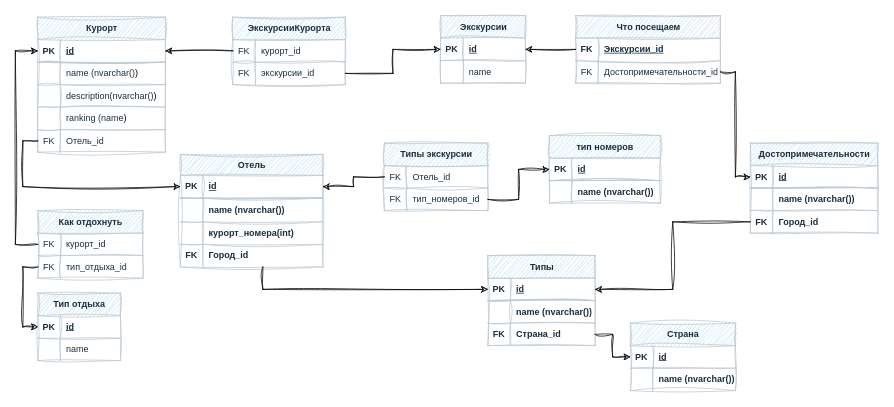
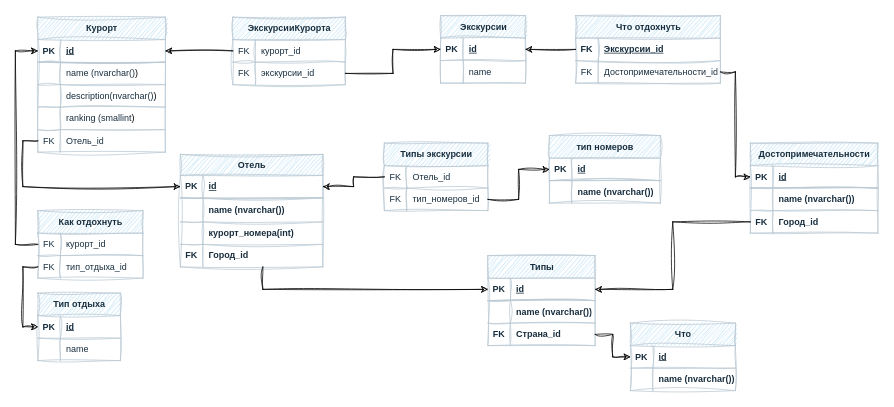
- <mxCell id="77" value="Что посещаем" style="shape=table;startSize=30;container=1;collapsible=1;childLayout=tableLayout;fixedRows=1;rowLines=0;fontStyle=1;align=center;resizeLast=1;html=1;labelBackgroundColor=none;fillColor=#B1DDF0;strokeColor=#BAC8D3;fontColor=#182E3E;sketch=1;curveFitting=1;jiggle=2;" vertex="1" parent="1"><mxGeometry x="767" y="20" width="193" height="90" as="geometry" /></mxCell>
+ <mxCell id="77" value="Что отдохнуть" style="shape=table;startSize=30;container=1;collapsible=1;childLayout=tableLayout;fixedRows=1;rowLines=0;fontStyle=1;align=center;resizeLast=1;html=1;labelBackgroundColor=none;fillColor=#B1DDF0;strokeColor=#BAC8D3;fontColor=#182E3E;sketch=1;curveFitting=1;jiggle=2;" vertex="1" parent="1"><mxGeometry x="767" y="20" width="193" height="90" as="geometry" /></mxCell>
- <mxCell id="14" value="ranking (name&lt;span style=&quot;background-color: transparent; color: light-dark(rgb(0, 0, 0), rgb(255, 255, 255));&quot;&gt;)&lt;/span&gt;" style="shape=partialRectangle;connectable=0;fillColor=none;top=1;left=0;bottom=0;right=0;align=left;spacingLeft=6;overflow=hidden;whiteSpace=wrap;html=1;labelBackgroundColor=none;strokeColor=#BAC8D3;fontColor=#182E3E;sketch=1;curveFitting=1;jiggle=2;" vertex="1" parent="12"><mxGeometry x="30" width="140" height="30" as="geometry"><mxRectangle width="140" height="30" as="alternateBounds" /></mxGeometry></mxCell>
+ <mxCell id="14" value="ranking (smallint&lt;span style=&quot;background-color: transparent; color: light-dark(rgb(0, 0, 0), rgb(255, 255, 255));&quot;&gt;)&lt;/span&gt;" style="shape=partialRectangle;connectable=0;fillColor=none;top=1;left=0;bottom=0;right=0;align=left;spacingLeft=6;overflow=hidden;whiteSpace=wrap;html=1;labelBackgroundColor=none;strokeColor=#BAC8D3;fontColor=#182E3E;sketch=1;curveFitting=1;jiggle=2;" vertex="1" parent="12"><mxGeometry x="30" width="140" height="30" as="geometry"><mxRectangle width="140" height="30" as="alternateBounds" /></mxGeometry></mxCell>
- <mxCell id="34" value="Страна" style="shape=table;startSize=30;container=1;collapsible=1;childLayout=tableLayout;fixedRows=1;rowLines=0;fontStyle=1;align=center;resizeLast=1;html=1;sketch=1;jiggle=2;curveFitting=1;strokeColor=#BAC8D3;verticalAlign=middle;fontFamily=Helvetica;fontSize=12;fontColor=#182E3E;labelBackgroundColor=none;fillColor=#B1DDF0;" vertex="1" parent="1"><mxGeometry x="840" y="430" width="140" height="90" as="geometry" /></mxCell>
+ <mxCell id="34" value="Что" style="shape=table;startSize=30;container=1;collapsible=1;childLayout=tableLayout;fixedRows=1;rowLines=0;fontStyle=1;align=center;resizeLast=1;html=1;sketch=1;jiggle=2;curveFitting=1;strokeColor=#BAC8D3;verticalAlign=middle;fontFamily=Helvetica;fontSize=12;fontColor=#182E3E;labelBackgroundColor=none;fillColor=#B1DDF0;" vertex="1" parent="1"><mxGeometry x="840" y="430" width="140" height="90" as="geometry" /></mxCell>
